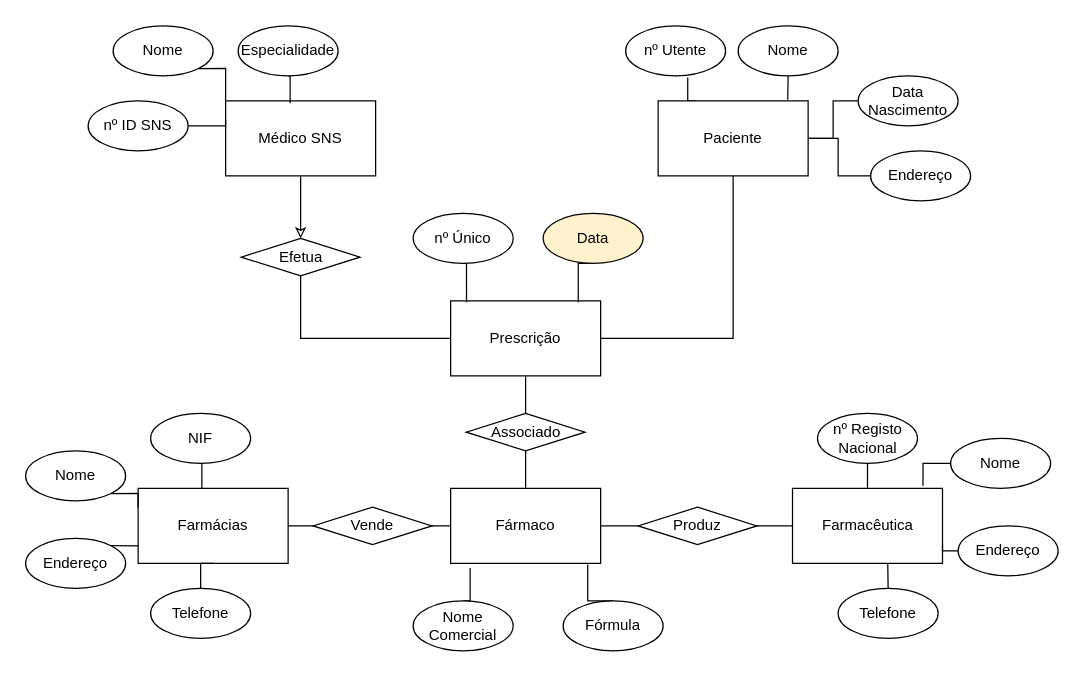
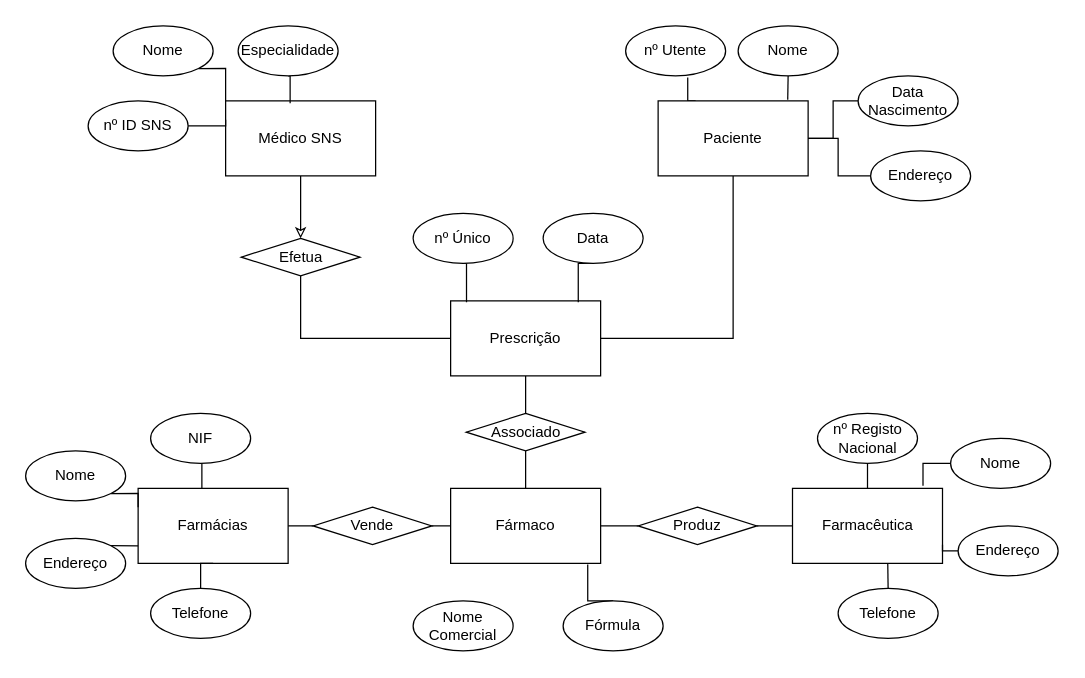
- <mxCell id="29" value="Data" style="ellipse;whiteSpace=wrap;html=1;fillColor=#fff2cc;" vertex="1" parent="1"><mxGeometry x="434" y="170" width="80" height="40" as="geometry" /></mxCell>
+ <mxCell id="29" value="Data" style="ellipse;whiteSpace=wrap;html=1;" vertex="1" parent="1"><mxGeometry x="434" y="170" width="80" height="40" as="geometry" /></mxCell>
- <mxCell id="36" style="edgeStyle=orthogonalEdgeStyle;rounded=0;orthogonalLoop=1;jettySize=auto;html=1;exitX=0.5;exitY=0;exitDx=0;exitDy=0;entryX=0.13;entryY=1.063;entryDx=0;entryDy=0;entryPerimeter=0;endArrow=none;endFill=0;" edge="1" parent="1" source="37" target="6"><mxGeometry relative="1" as="geometry" /></mxCell>
